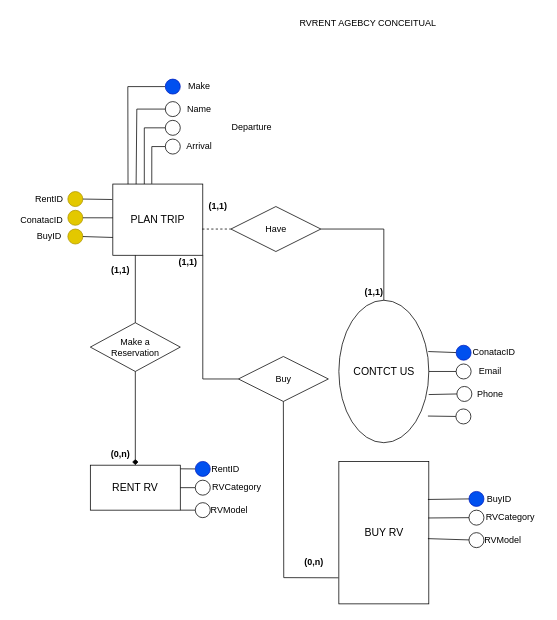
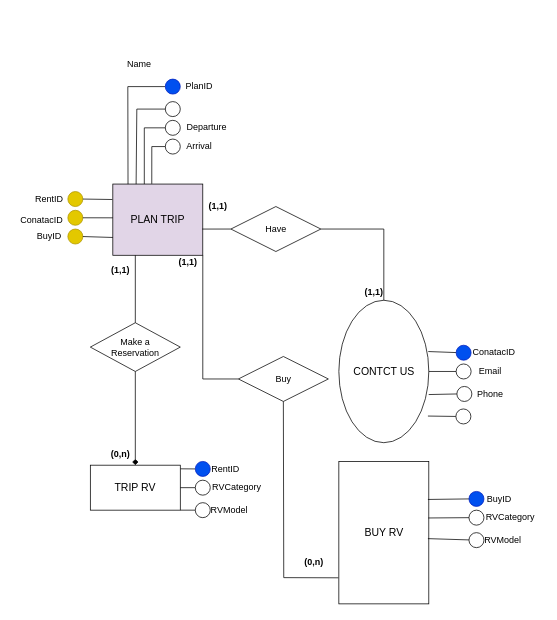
- <mxCell id="23" value="RVRENT AGEBCY CONCEITUAL" style="text;html=1;align=center;verticalAlign=middle;resizable=0;points=[];autosize=1;strokeColor=none;fillColor=none;" parent="1" vertex="1"><mxGeometry x="390" y="20" width="200" height="20" as="geometry" /></mxCell>
- <mxCell id="50" value="Make" style="text;html=1;align=center;verticalAlign=middle;resizable=0;points=[];autosize=1;strokeColor=none;fillColor=none;" parent="1" vertex="1"><mxGeometry x="240" y="105" width="50" height="20" as="geometry" /></mxCell>
+ <mxCell id="50" value="PlanID" style="text;html=1;align=center;verticalAlign=middle;resizable=0;points=[];autosize=1;strokeColor=none;fillColor=none;" parent="1" vertex="1"><mxGeometry x="240" y="105" width="50" height="20" as="geometry" /></mxCell>
- <mxCell id="54" value="Name" style="text;html=1;align=center;verticalAlign=middle;resizable=0;points=[];autosize=1;strokeColor=none;fillColor=none;" parent="1" vertex="1"><mxGeometry x="240" y="135" width="50" height="20" as="geometry" /></mxCell>
+ <mxCell id="54" value="Name" style="text;html=1;align=center;verticalAlign=middle;resizable=0;points=[];autosize=1;strokeColor=none;fillColor=none;" parent="1" vertex="1"><mxGeometry x="160" y="75" width="50" height="20" as="geometry" /></mxCell>
- <mxCell id="51" value="Departure" style="text;html=1;align=center;verticalAlign=middle;resizable=0;points=[];autosize=1;strokeColor=none;fillColor=none;" parent="1" vertex="1"><mxGeometry x="300" y="160" width="70" height="20" as="geometry" /></mxCell>
+ <mxCell id="51" value="Departure" style="text;html=1;align=center;verticalAlign=middle;resizable=0;points=[];autosize=1;strokeColor=none;fillColor=none;" parent="1" vertex="1"><mxGeometry x="240" y="160" width="70" height="20" as="geometry" /></mxCell>
- <mxCell id="2" value="&lt;span style=&quot;font-size: 14px&quot;&gt;PLAN TRIP&lt;/span&gt;" style="rounded=0;whiteSpace=wrap;html=1;" parent="1" vertex="1"><mxGeometry x="150" y="245" width="120" height="95" as="geometry" /></mxCell>
+ <mxCell id="2" value="&lt;span style=&quot;font-size: 14px&quot;&gt;PLAN TRIP&lt;/span&gt;" style="rounded=0;whiteSpace=wrap;html=1;fillColor=#e1d5e7;" parent="1" vertex="1"><mxGeometry x="150" y="245" width="120" height="95" as="geometry" /></mxCell>
- <mxCell id="60" value="" style="endArrow=none;html=1;rounded=0;entryX=0;entryY=0.5;entryDx=0;entryDy=0;exitX=0.994;exitY=0.632;exitDx=0;exitDy=0;exitPerimeter=0;dashed=1;" parent="1" target="59" edge="1" source="2"><mxGeometry relative="1" as="geometry"><mxPoint x="270" y="295" as="sourcePoint" /><mxPoint x="530" y="160" as="targetPoint" /></mxGeometry></mxCell>
+ <mxCell id="60" value="" style="endArrow=none;html=1;rounded=0;entryX=0;entryY=0.5;entryDx=0;entryDy=0;exitX=0.994;exitY=0.632;exitDx=0;exitDy=0;exitPerimeter=0;" parent="1" target="59" edge="1" source="2"><mxGeometry relative="1" as="geometry"><mxPoint x="270" y="295" as="sourcePoint" /><mxPoint x="530" y="160" as="targetPoint" /></mxGeometry></mxCell>
- <mxCell id="5" value="&lt;span style=&quot;font-size: 14px&quot;&gt;RENT RV&lt;/span&gt;" style="rounded=0;whiteSpace=wrap;html=1;" parent="1" vertex="1"><mxGeometry x="120" y="620" width="120" height="60" as="geometry" /></mxCell>
+ <mxCell id="5" value="&lt;span style=&quot;font-size: 14px&quot;&gt;TRIP RV&lt;/span&gt;" style="rounded=0;whiteSpace=wrap;html=1;" parent="1" vertex="1"><mxGeometry x="120" y="620" width="120" height="60" as="geometry" /></mxCell>
